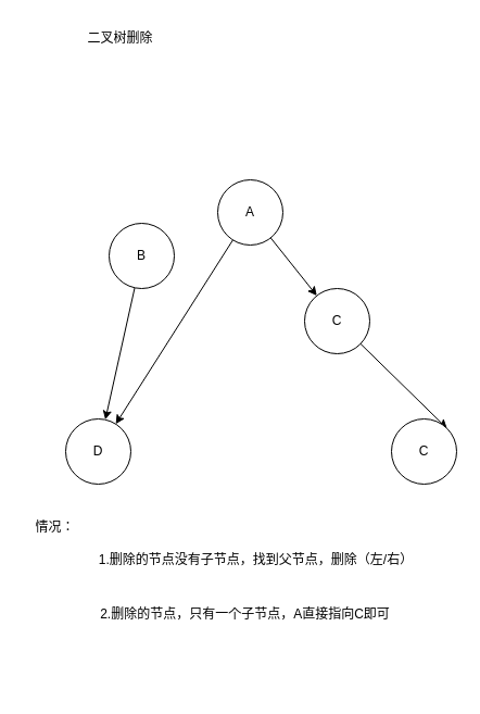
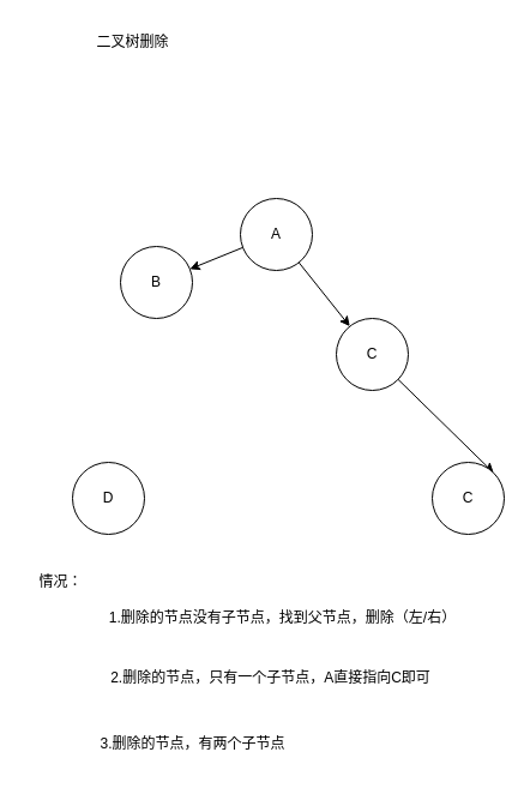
- <mxCell id="2" style="edgeStyle=none;html=1;" edge="1" parent="1" source="4" target="9"><mxGeometry relative="1" as="geometry" /></mxCell>
+ <mxCell id="2" style="edgeStyle=none;html=1;" edge="1" parent="1" source="4" target="6"><mxGeometry relative="1" as="geometry" /></mxCell>
- <mxCell id="5" style="edgeStyle=none;html=1;" edge="1" parent="1" source="6" target="9"><mxGeometry relative="1" as="geometry" /></mxCell>
+ <mxCell id="15" value="3.删除的节点，有两个子节点&lt;br&gt;" style="text;html=1;align=center;verticalAlign=middle;resizable=0;points=[];autosize=1;strokeColor=none;fillColor=none;" vertex="1" parent="1"><mxGeometry x="70" y="605" width="180" height="30" as="geometry" /></mxCell>
